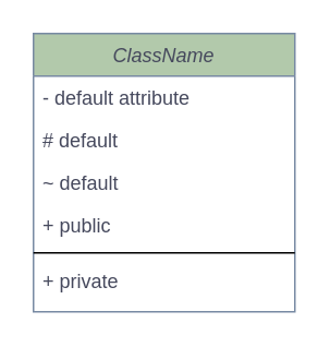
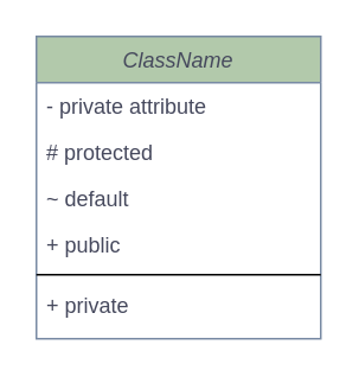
- <mxCell id="3" value="- default attribute" style="text;align=left;verticalAlign=top;spacingLeft=4;spacingRight=4;overflow=hidden;rotatable=0;points=[[0,0.5],[1,0.5]];portConstraint=eastwest;fontColor=#46495D;" parent="2" vertex="1"><mxGeometry y="26" width="160" height="26" as="geometry" /></mxCell>
+ <mxCell id="3" value="- private attribute" style="text;align=left;verticalAlign=top;spacingLeft=4;spacingRight=4;overflow=hidden;rotatable=0;points=[[0,0.5],[1,0.5]];portConstraint=eastwest;fontColor=#46495D;" parent="2" vertex="1"><mxGeometry y="26" width="160" height="26" as="geometry" /></mxCell>
- <mxCell id="4" value="# default" style="text;align=left;verticalAlign=top;spacingLeft=4;spacingRight=4;overflow=hidden;rotatable=0;points=[[0,0.5],[1,0.5]];portConstraint=eastwest;fontColor=#46495D;" vertex="1" parent="2"><mxGeometry y="52" width="160" height="26" as="geometry" /></mxCell>
+ <mxCell id="4" value="# protected" style="text;align=left;verticalAlign=top;spacingLeft=4;spacingRight=4;overflow=hidden;rotatable=0;points=[[0,0.5],[1,0.5]];portConstraint=eastwest;fontColor=#46495D;" vertex="1" parent="2"><mxGeometry y="52" width="160" height="26" as="geometry" /></mxCell>
